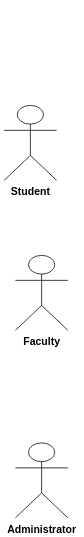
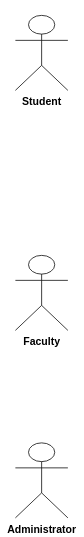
- <mxCell id="2" value="&lt;b&gt;&lt;font style=&quot;font-size: 14px;&quot;&gt;Student&lt;/font&gt;&lt;/b&gt;" style="shape=umlActor;verticalLabelPosition=bottom;verticalAlign=top;html=1;outlineConnect=0;" vertex="1" parent="1"><mxGeometry x="5" y="140" width="70" height="100" as="geometry" /></mxCell>
+ <mxCell id="2" value="&lt;b&gt;&lt;font style=&quot;font-size: 14px;&quot;&gt;Student&lt;/font&gt;&lt;/b&gt;" style="shape=umlActor;verticalLabelPosition=bottom;verticalAlign=top;html=1;outlineConnect=0;" vertex="1" parent="1"><mxGeometry x="20" y="20" width="70" height="100" as="geometry" /></mxCell>
